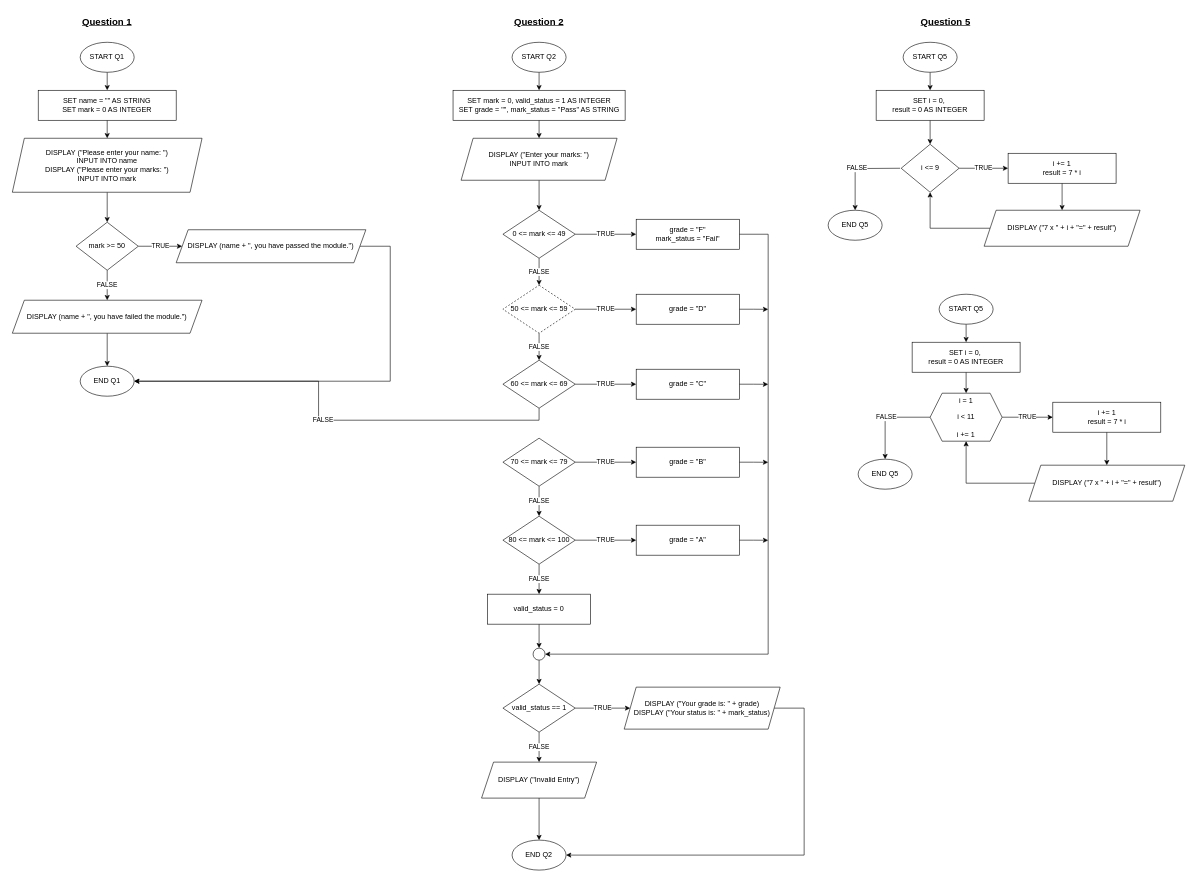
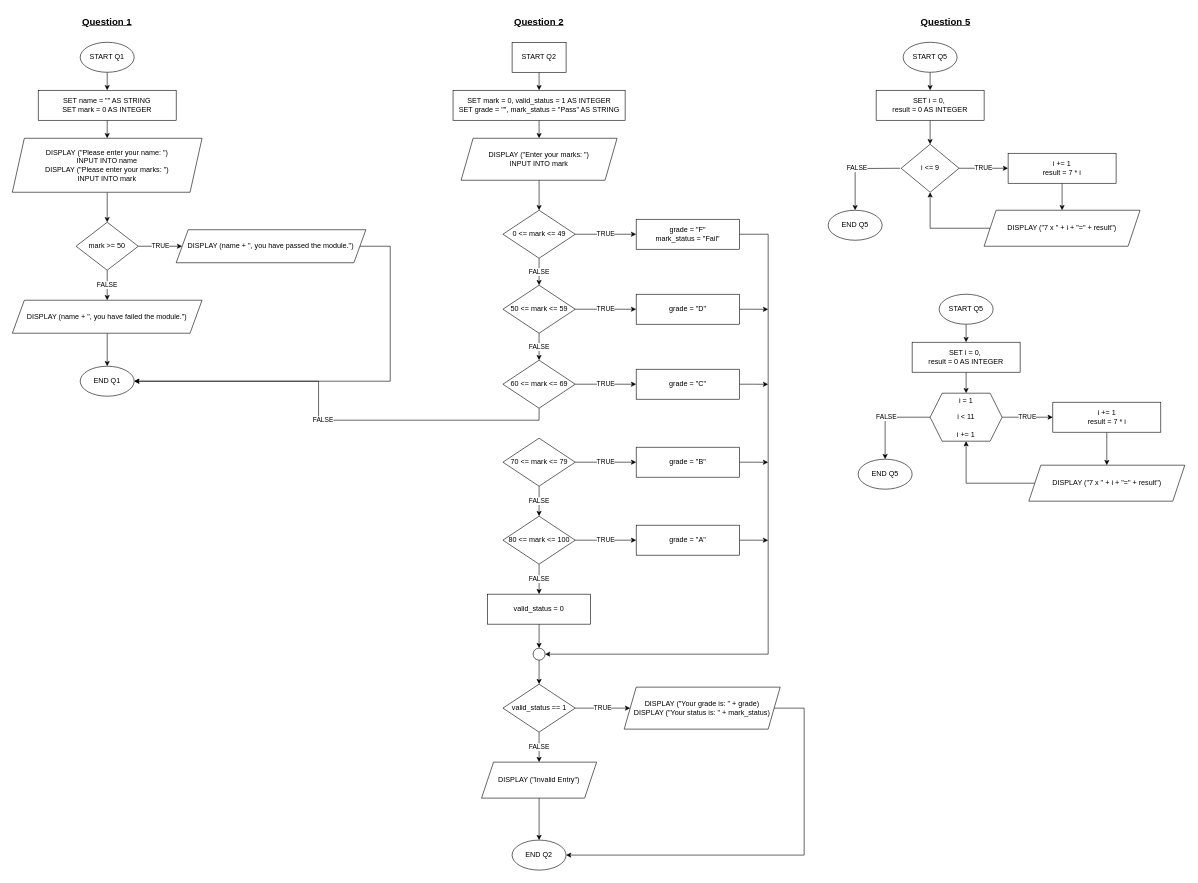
- <mxCell id="18" value="START Q2" style="ellipse;whiteSpace=wrap;html=1;" parent="1" vertex="1"><mxGeometry x="853.12" y="70" width="90" height="50" as="geometry" /></mxCell>
+ <mxCell id="18" value="START Q2" style="whiteSpace=wrap;html=1;rounded=0;" parent="1" vertex="1"><mxGeometry x="853.12" y="70" width="90" height="50" as="geometry" /></mxCell>
- <mxCell id="29" value="50 &amp;lt;= mark &amp;lt;= 59" style="rhombus;whiteSpace=wrap;html=1;dashed=1;" parent="1" vertex="1"><mxGeometry x="837.8" y="475" width="120.62" height="80" as="geometry" /></mxCell>
+ <mxCell id="29" value="50 &amp;lt;= mark &amp;lt;= 59" style="rhombus;whiteSpace=wrap;html=1;" parent="1" vertex="1"><mxGeometry x="837.8" y="475" width="120.62" height="80" as="geometry" /></mxCell>
